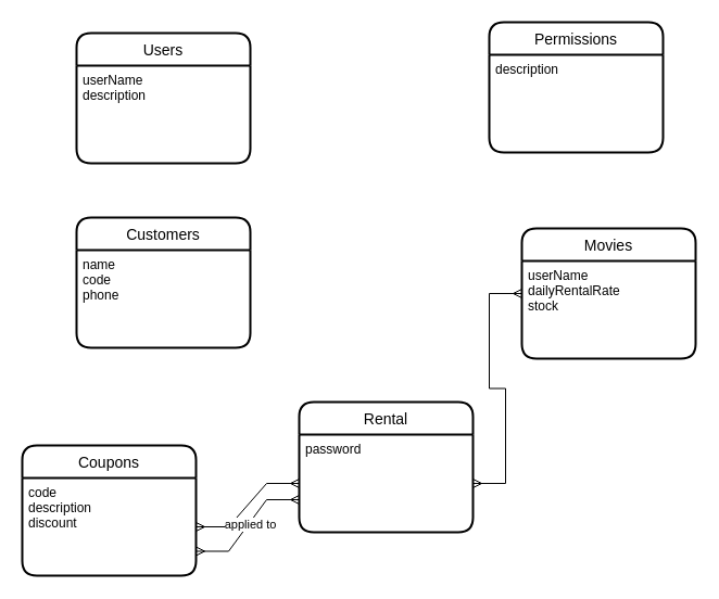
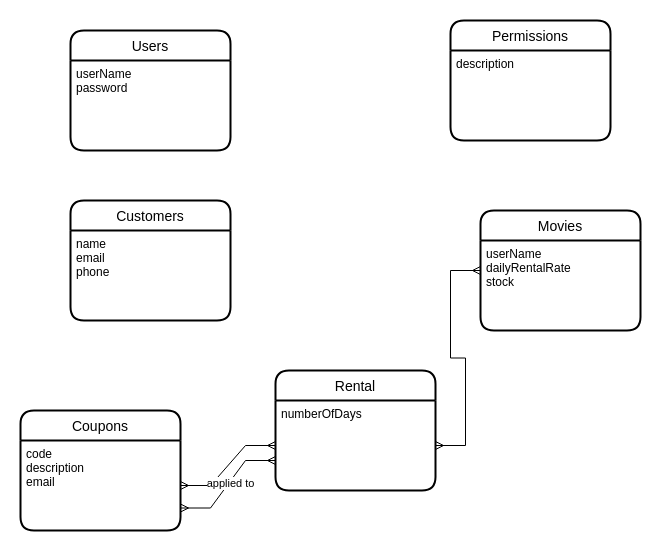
- <mxCell id="5" value="userName&#10;description" style="align=left;strokeColor=none;fillColor=none;spacingLeft=4;fontSize=12;verticalAlign=top;resizable=0;rotatable=0;part=1;" vertex="1" parent="4"><mxGeometry y="30" width="160" height="90" as="geometry" /></mxCell>
+ <mxCell id="5" value="userName&#10;password" style="align=left;strokeColor=none;fillColor=none;spacingLeft=4;fontSize=12;verticalAlign=top;resizable=0;rotatable=0;part=1;" vertex="1" parent="4"><mxGeometry y="30" width="160" height="90" as="geometry" /></mxCell>
- <mxCell id="7" value="name&#10;code&#10;phone" style="align=left;strokeColor=none;fillColor=none;spacingLeft=4;fontSize=12;verticalAlign=top;resizable=0;rotatable=0;part=1;" vertex="1" parent="6"><mxGeometry y="30" width="160" height="90" as="geometry" /></mxCell>
+ <mxCell id="7" value="name&#10;email&#10;phone" style="align=left;strokeColor=none;fillColor=none;spacingLeft=4;fontSize=12;verticalAlign=top;resizable=0;rotatable=0;part=1;" vertex="1" parent="6"><mxGeometry y="30" width="160" height="90" as="geometry" /></mxCell>
- <mxCell id="11" value="password" style="align=left;strokeColor=none;fillColor=none;spacingLeft=4;fontSize=12;verticalAlign=top;resizable=0;rotatable=0;part=1;" vertex="1" parent="10"><mxGeometry y="30" width="160" height="90" as="geometry" /></mxCell>
+ <mxCell id="11" value="numberOfDays" style="align=left;strokeColor=none;fillColor=none;spacingLeft=4;fontSize=12;verticalAlign=top;resizable=0;rotatable=0;part=1;" vertex="1" parent="10"><mxGeometry y="30" width="160" height="90" as="geometry" /></mxCell>
- <mxCell id="15" value="code&#10;description&#10;discount" style="align=left;strokeColor=none;fillColor=none;spacingLeft=4;fontSize=12;verticalAlign=top;resizable=0;rotatable=0;part=1;" vertex="1" parent="14"><mxGeometry y="30" width="160" height="90" as="geometry" /></mxCell>
+ <mxCell id="15" value="code&#10;description&#10;email" style="align=left;strokeColor=none;fillColor=none;spacingLeft=4;fontSize=12;verticalAlign=top;resizable=0;rotatable=0;part=1;" vertex="1" parent="14"><mxGeometry y="30" width="160" height="90" as="geometry" /></mxCell>
